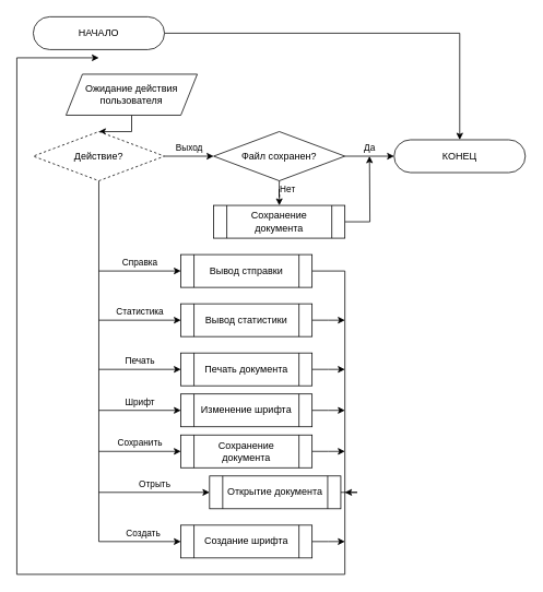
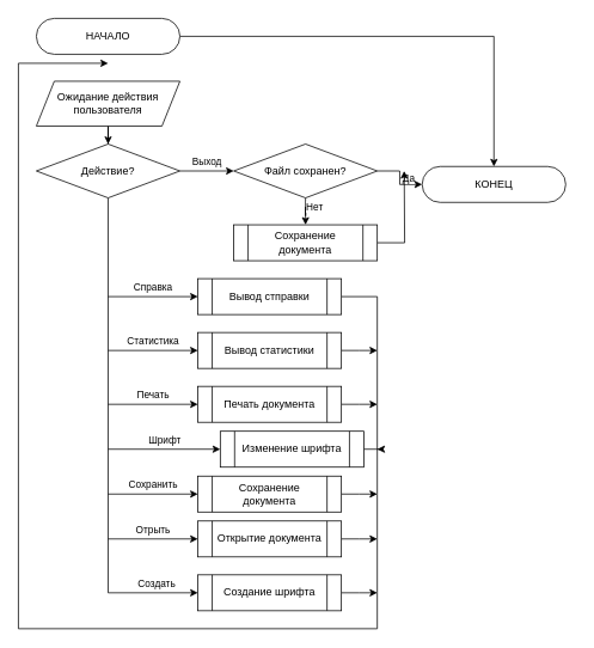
- <mxCell id="5" value="Ожидание действия пользователя" style="shape=parallelogram;perimeter=parallelogramPerimeter;whiteSpace=wrap;html=1;fixedSize=1;" parent="1" vertex="1"><mxGeometry x="80" y="90" width="160" height="50" as="geometry" /></mxCell>
+ <mxCell id="5" value="Ожидание действия пользователя" style="shape=parallelogram;perimeter=parallelogramPerimeter;whiteSpace=wrap;html=1;fixedSize=1;" parent="1" vertex="1"><mxGeometry x="40" y="90" width="160" height="50" as="geometry" /></mxCell>
- <mxCell id="8" value="Действие?" style="rhombus;whiteSpace=wrap;html=1;dashed=1;" parent="1" vertex="1"><mxGeometry x="40" y="160" width="160" height="60" as="geometry" /></mxCell>
+ <mxCell id="8" value="Действие?" style="rhombus;whiteSpace=wrap;html=1;" parent="1" vertex="1"><mxGeometry x="40" y="160" width="160" height="60" as="geometry" /></mxCell>
- <mxCell id="32" value="КОНЕЦ" style="rounded=1;whiteSpace=wrap;html=1;arcSize=50;strokeWidth=1;fontSize=12;" parent="1" vertex="1"><mxGeometry x="480" y="170" width="160" height="40" as="geometry" /></mxCell>
+ <mxCell id="32" value="КОНЕЦ" style="rounded=1;whiteSpace=wrap;html=1;arcSize=50;strokeWidth=1;fontSize=12;" parent="1" vertex="1"><mxGeometry x="470" y="185" width="160" height="40" as="geometry" /></mxCell>
- <mxCell id="18" value="Изменение шрифта" style="shape=process;whiteSpace=wrap;html=1;backgroundOutline=1;" parent="1" vertex="1"><mxGeometry x="220" y="480" width="160" height="40" as="geometry" /></mxCell>
+ <mxCell id="18" value="Изменение шрифта" style="shape=process;whiteSpace=wrap;html=1;backgroundOutline=1;" parent="1" vertex="1"><mxGeometry x="245" y="480" width="160" height="40" as="geometry" /></mxCell>
- <mxCell id="12" value="Открытие документа" style="shape=process;whiteSpace=wrap;html=1;backgroundOutline=1;" parent="1" vertex="1"><mxGeometry x="255" y="580" width="160" height="40" as="geometry" /></mxCell>
+ <mxCell id="12" value="Открытие документа" style="shape=process;whiteSpace=wrap;html=1;backgroundOutline=1;" parent="1" vertex="1"><mxGeometry x="220" y="580" width="160" height="40" as="geometry" /></mxCell>
